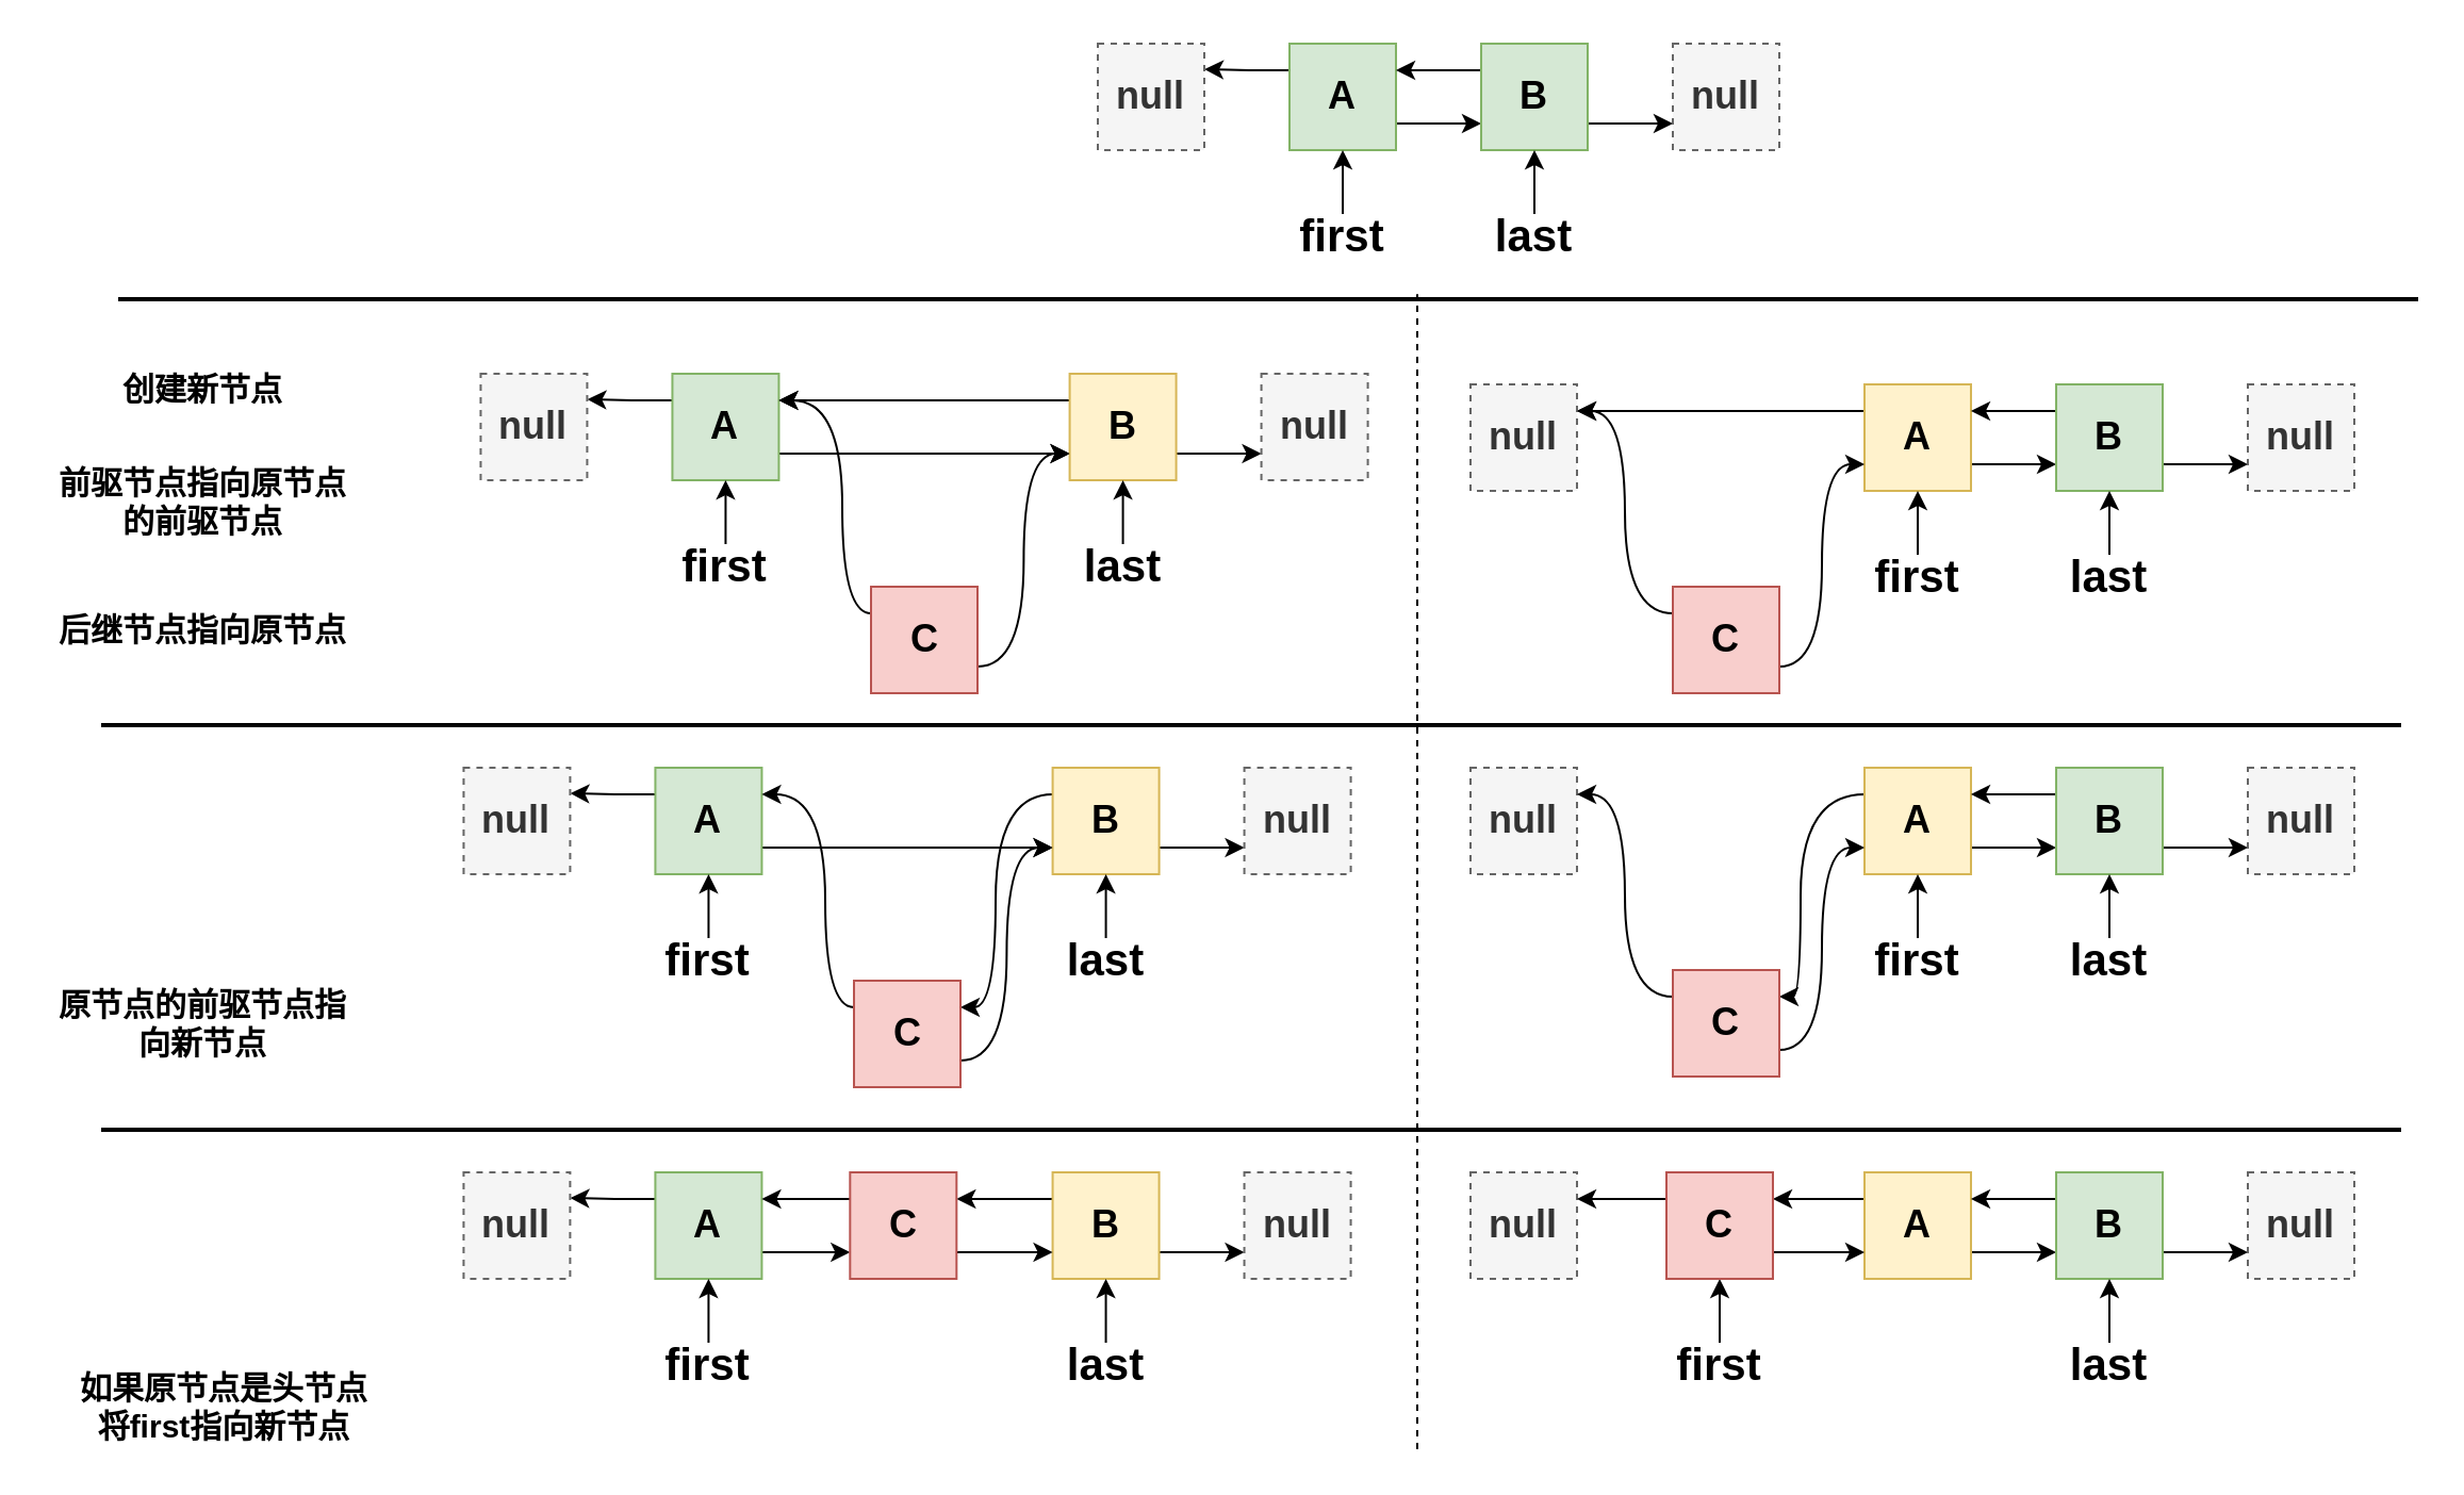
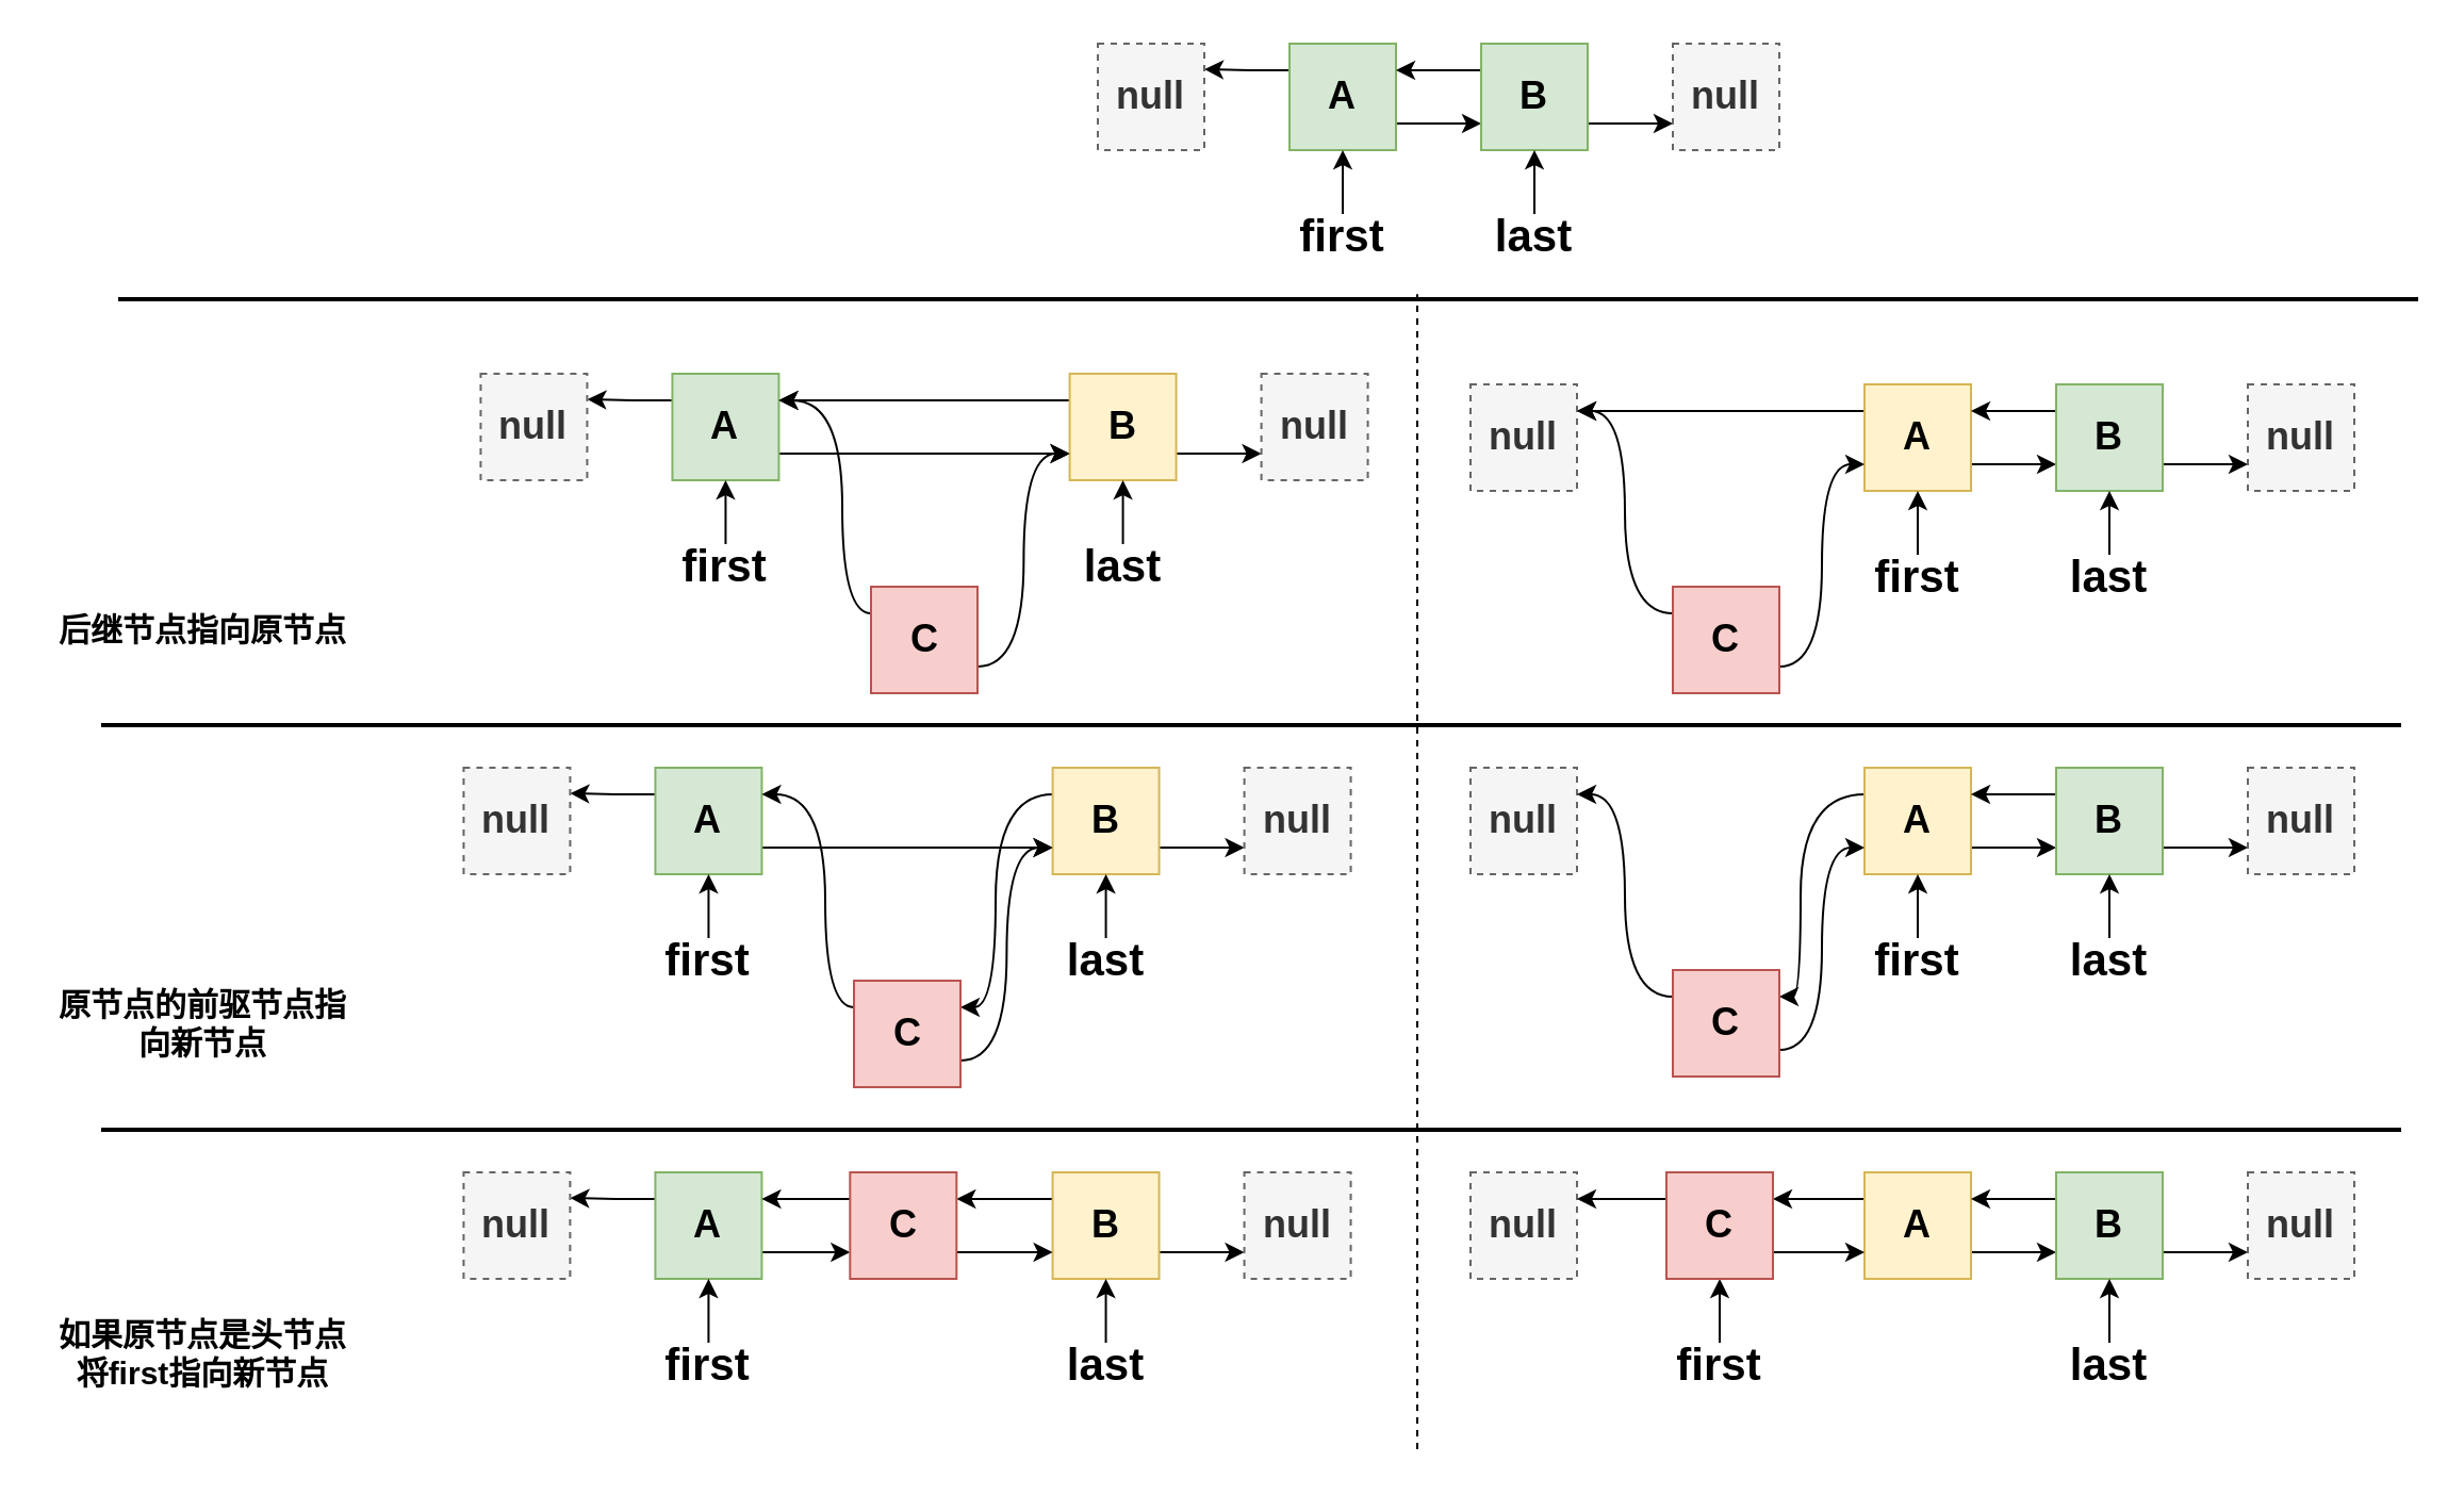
- <mxCell id="15" value="创建新节点" style="text;html=1;strokeColor=none;fillColor=none;align=center;verticalAlign=middle;whiteSpace=wrap;rounded=0;fontStyle=1;fontSize=15;" parent="1" vertex="1"><mxGeometry x="25" y="167" width="140" height="30" as="geometry" /></mxCell>
- <mxCell id="111" value="前驱节点指向原节点的前驱节点" style="text;html=1;strokeColor=none;fillColor=none;align=center;verticalAlign=middle;whiteSpace=wrap;rounded=0;fontStyle=1;fontSize=15;" vertex="1" parent="1"><mxGeometry x="25" y="220" width="140" height="30" as="geometry" /></mxCell>
- <mxCell id="113" value="如果原节点是头节点&lt;br&gt;将first指向新节点" style="text;html=1;strokeColor=none;fillColor=none;align=center;verticalAlign=middle;whiteSpace=wrap;rounded=0;fontStyle=1;fontSize=15;" vertex="1" parent="1"><mxGeometry x="30" y="645" width="150" height="30" as="geometry" /></mxCell>
+ <mxCell id="113" value="如果原节点是头节点&lt;br&gt;将first指向新节点" style="text;html=1;strokeColor=none;fillColor=none;align=center;verticalAlign=middle;whiteSpace=wrap;rounded=0;fontStyle=1;fontSize=15;" vertex="1" parent="1"><mxGeometry x="20" y="620" width="150" height="30" as="geometry" /></mxCell>
